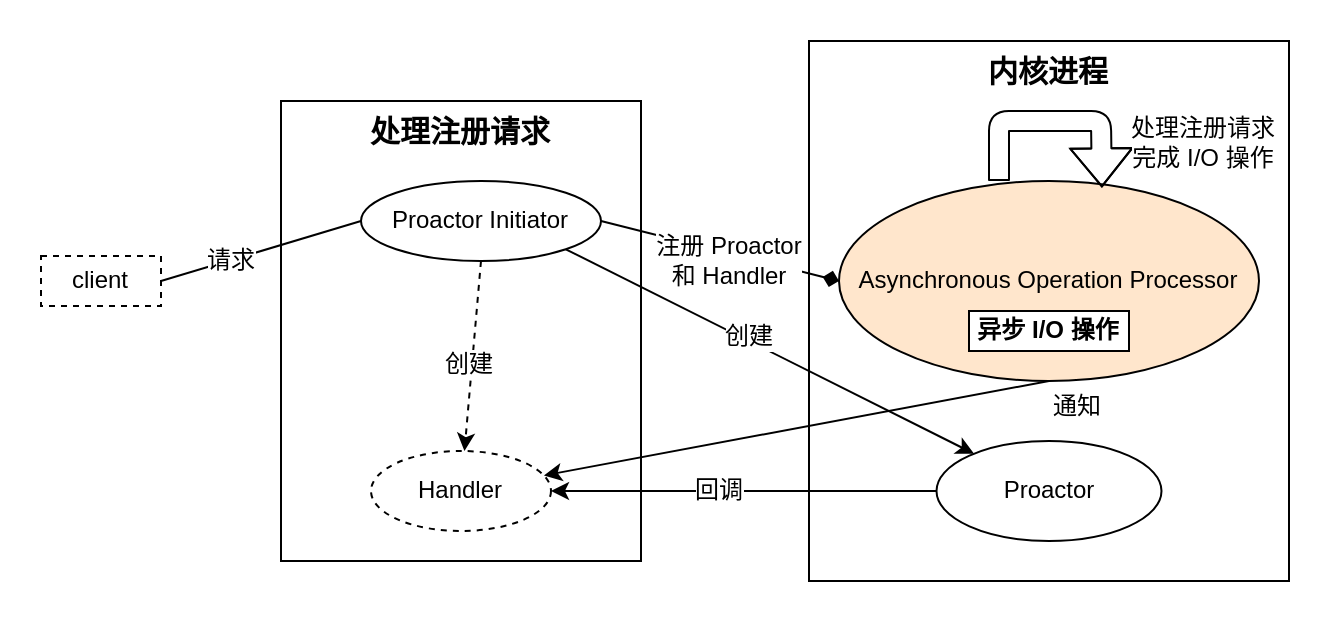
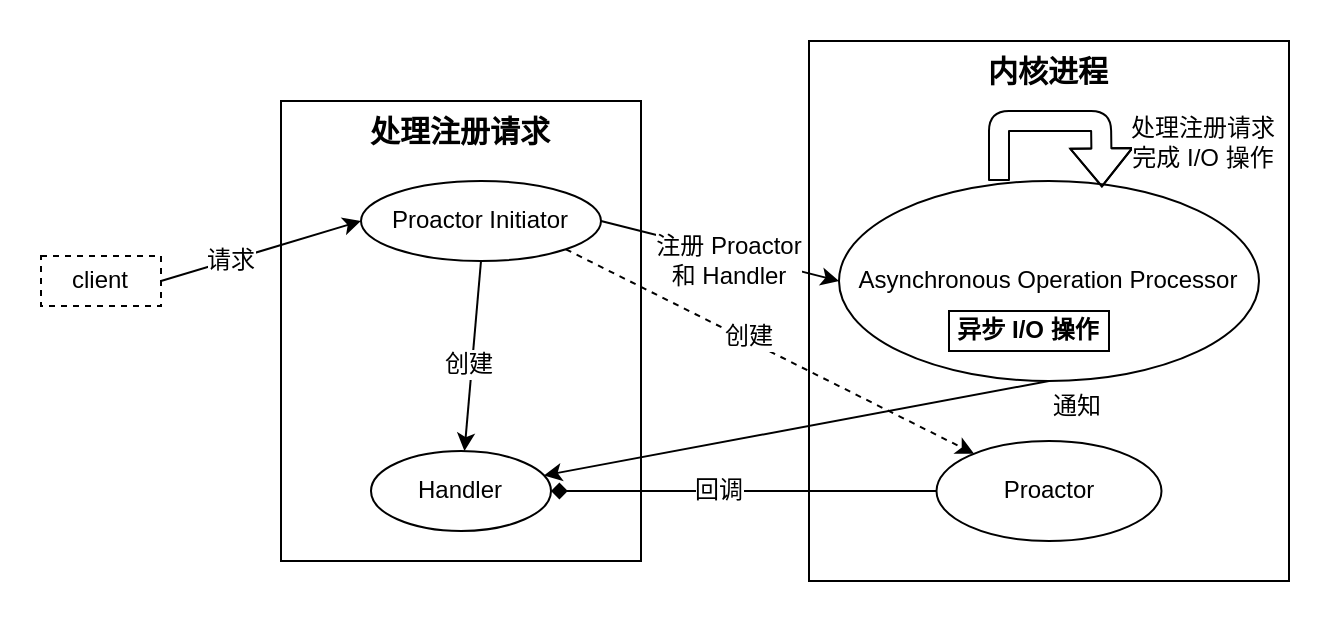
- <mxCell id="21" style="edgeStyle=none;html=1;exitX=1;exitY=0.5;exitDx=0;exitDy=0;entryX=0;entryY=0.5;entryDx=0;entryDy=0;fontSize=12;elbow=vertical;endArrow=none;" edge="1" parent="1" source="2" target="11"><mxGeometry relative="1" as="geometry" /></mxCell>
+ <mxCell id="21" style="edgeStyle=none;html=1;exitX=1;exitY=0.5;exitDx=0;exitDy=0;entryX=0;entryY=0.5;entryDx=0;entryDy=0;fontSize=12;elbow=vertical;" edge="1" parent="1" source="2" target="11"><mxGeometry relative="1" as="geometry" /></mxCell>
- <mxCell id="7" style="edgeStyle=none;html=1;exitX=1;exitY=0.5;exitDx=0;exitDy=0;entryX=0;entryY=0.5;entryDx=0;entryDy=0;fontSize=12;elbow=vertical;endArrow=diamond;" edge="1" parent="1" source="11" target="14"><mxGeometry relative="1" as="geometry" /></mxCell>
+ <mxCell id="7" style="edgeStyle=none;html=1;exitX=1;exitY=0.5;exitDx=0;exitDy=0;entryX=0;entryY=0.5;entryDx=0;entryDy=0;fontSize=12;elbow=vertical;" edge="1" parent="1" source="11" target="14"><mxGeometry relative="1" as="geometry" /></mxCell>
- <mxCell id="14" value="Asynchronous Operation Processor" style="ellipse;whiteSpace=wrap;html=1;fillColor=#ffe6cc;" vertex="1" parent="1"><mxGeometry x="419" y="90" width="210" height="100" as="geometry" /></mxCell>
+ <mxCell id="14" value="Asynchronous Operation Processor" style="ellipse;whiteSpace=wrap;html=1;" vertex="1" parent="1"><mxGeometry x="419" y="90" width="210" height="100" as="geometry" /></mxCell>
- <mxCell id="9" style="edgeStyle=none;html=1;exitX=1;exitY=1;exitDx=0;exitDy=0;fontSize=12;elbow=vertical;" edge="1" parent="1" source="11" target="17"><mxGeometry relative="1" as="geometry" /></mxCell>
+ <mxCell id="9" style="edgeStyle=none;html=1;exitX=1;exitY=1;exitDx=0;exitDy=0;fontSize=12;elbow=vertical;dashed=1;" edge="1" parent="1" source="11" target="17"><mxGeometry relative="1" as="geometry" /></mxCell>
- <mxCell id="5" style="edgeStyle=none;html=1;exitX=0.5;exitY=1;exitDx=0;exitDy=0;fontSize=12;elbow=vertical;dashed=1;" edge="1" parent="1" source="11" target="12"><mxGeometry relative="1" as="geometry" /></mxCell>
+ <mxCell id="5" style="edgeStyle=none;html=1;exitX=0.5;exitY=1;exitDx=0;exitDy=0;fontSize=12;elbow=vertical;" edge="1" parent="1" source="11" target="12"><mxGeometry relative="1" as="geometry" /></mxCell>
- <mxCell id="18" value="异步 I/O 操作" style="rounded=0;whiteSpace=wrap;html=1;fontSize=12;fontStyle=1" vertex="1" parent="1"><mxGeometry x="484" y="155" width="80" height="20" as="geometry" /></mxCell>
+ <mxCell id="18" value="异步 I/O 操作" style="rounded=0;whiteSpace=wrap;html=1;fontSize=12;fontStyle=1" vertex="1" parent="1"><mxGeometry x="474" y="155" width="80" height="20" as="geometry" /></mxCell>
- <mxCell id="12" value="Handler" style="ellipse;whiteSpace=wrap;html=1;fontSize=12;dashed=1;" vertex="1" parent="1"><mxGeometry x="185" y="225" width="90" height="40" as="geometry" /></mxCell>
+ <mxCell id="12" value="Handler" style="ellipse;whiteSpace=wrap;html=1;fontSize=12;" vertex="1" parent="1"><mxGeometry x="185" y="225" width="90" height="40" as="geometry" /></mxCell>
- <mxCell id="15" style="edgeStyle=none;html=1;exitX=0;exitY=0.5;exitDx=0;exitDy=0;fontSize=12;elbow=vertical;" edge="1" parent="1" source="17" target="12"><mxGeometry relative="1" as="geometry" /></mxCell>
+ <mxCell id="15" style="edgeStyle=none;html=1;exitX=0;exitY=0.5;exitDx=0;exitDy=0;fontSize=12;elbow=vertical;endArrow=diamond;" edge="1" parent="1" source="17" target="12"><mxGeometry relative="1" as="geometry" /></mxCell>
